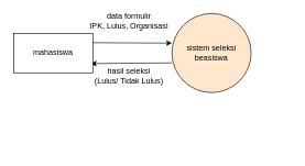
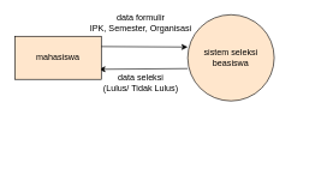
- <mxCell id="5" value="data formulir&lt;div&gt;IPK, Lulus, Organisasi&lt;/div&gt;" style="text;html=1;align=center;verticalAlign=middle;whiteSpace=wrap;rounded=0;" parent="1" vertex="1"><mxGeometry x="120" y="30" width="150" as="geometry" /></mxCell>
+ <mxCell id="5" value="data formulir&lt;div&gt;IPK, Semester, Organisasi&lt;/div&gt;" style="text;html=1;align=center;verticalAlign=middle;whiteSpace=wrap;rounded=0;" parent="1" vertex="1"><mxGeometry x="120" y="30" width="150" as="geometry" /></mxCell>
- <mxCell id="8" value="mahasiswa" style="rounded=0;whiteSpace=wrap;html=1;" vertex="1" parent="1"><mxGeometry x="20" y="50" width="120" height="60" as="geometry" /></mxCell>
+ <mxCell id="8" value="mahasiswa" style="rounded=0;whiteSpace=wrap;html=1;fillColor=#ffe6cc;" vertex="1" parent="1"><mxGeometry x="20" y="50" width="120" height="60" as="geometry" /></mxCell>
- <mxCell id="6" value="&lt;div&gt;hasil seleksi&lt;/div&gt;(Lulus/ Tidak Lulus)" style="text;html=1;align=center;verticalAlign=middle;whiteSpace=wrap;rounded=0;" parent="1" vertex="1"><mxGeometry x="120" y="100" width="150" height="30" as="geometry" /></mxCell>
+ <mxCell id="6" value="&lt;div&gt;data seleksi&lt;/div&gt;(Lulus/ Tidak Lulus)" style="text;html=1;align=center;verticalAlign=middle;whiteSpace=wrap;rounded=0;" parent="1" vertex="1"><mxGeometry x="120" y="100" width="150" height="30" as="geometry" /></mxCell>
